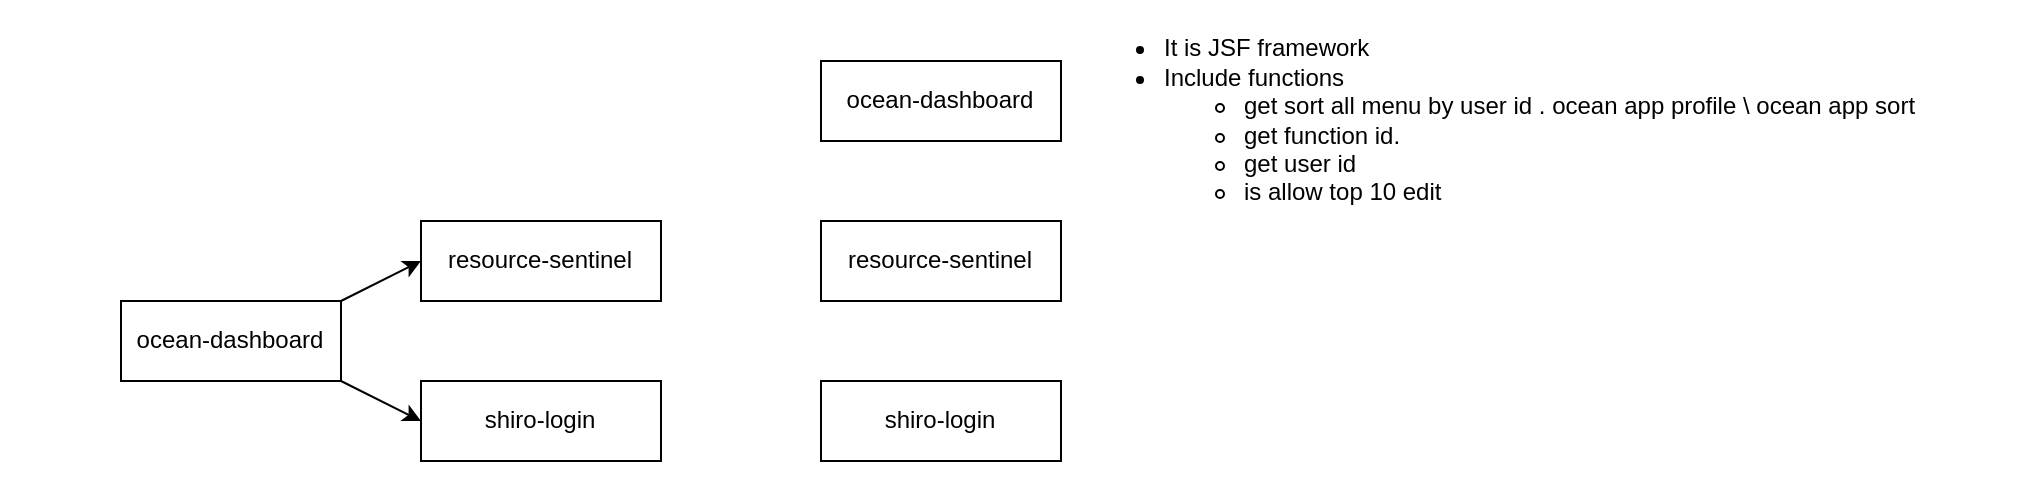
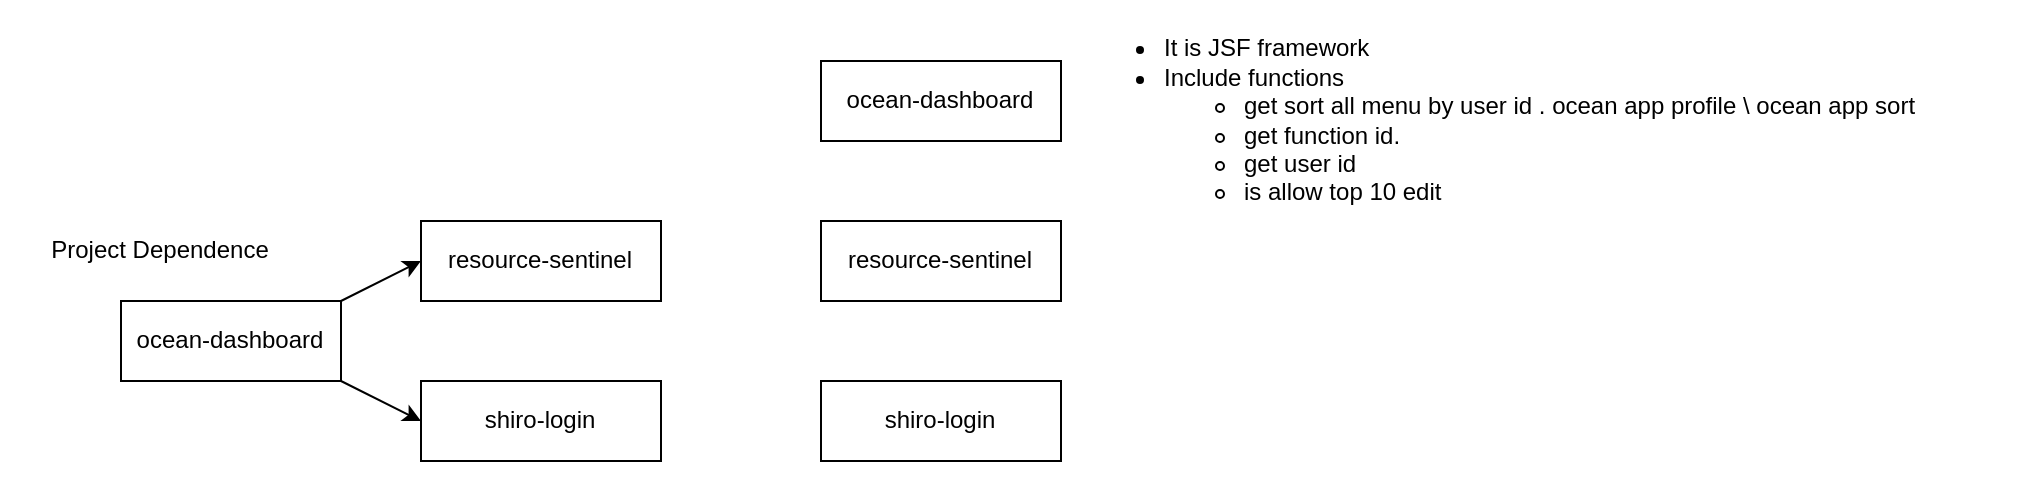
+ <mxCell id="3" value="Project Dependence" style="text;html=1;strokeColor=none;fillColor=none;align=center;verticalAlign=middle;whiteSpace=wrap;rounded=0;" vertex="1" parent="1"><mxGeometry x="20" y="110" width="120" height="30" as="geometry" /></mxCell>
